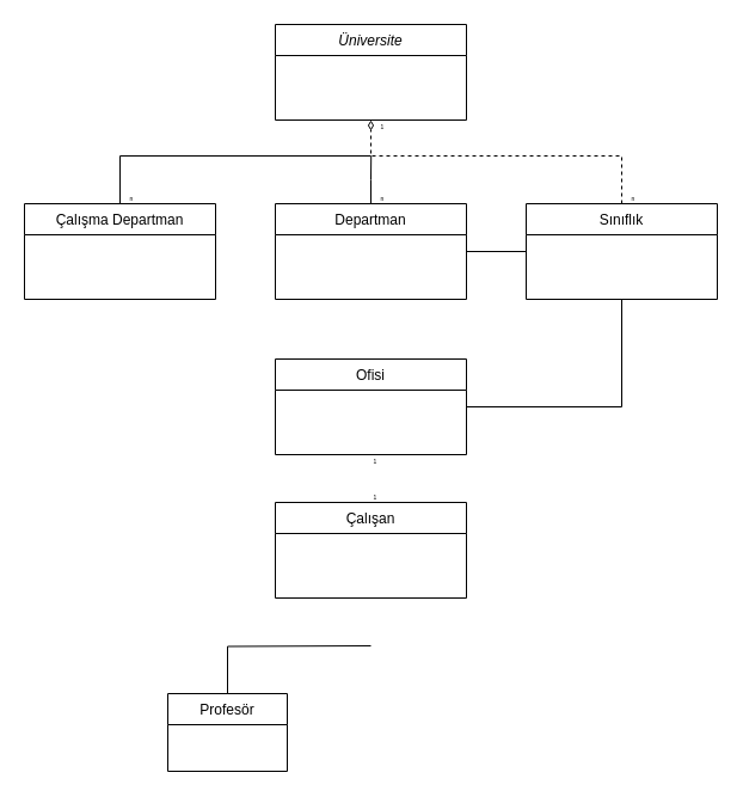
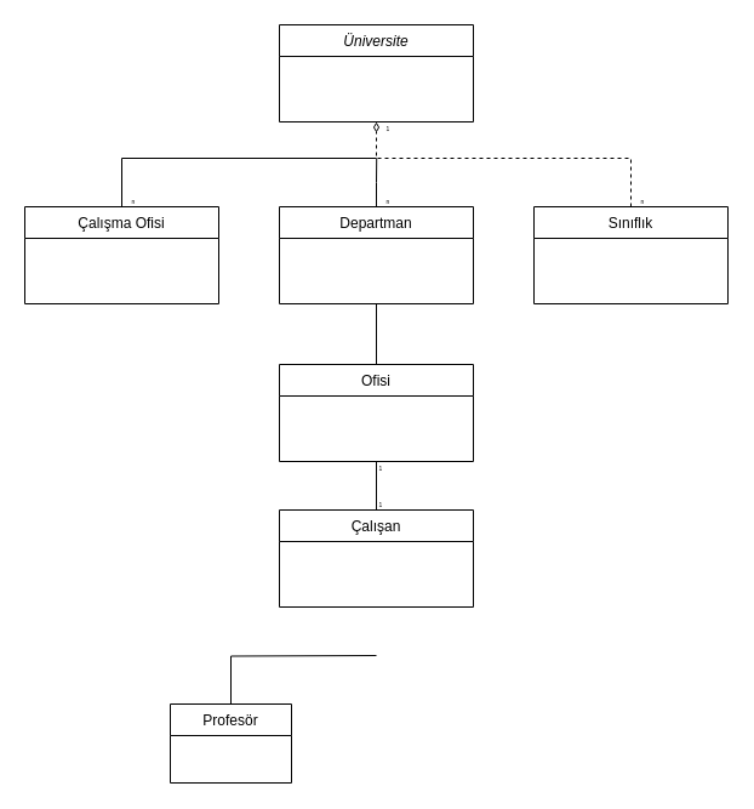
- <mxCell id="4" value="Çalışma Departman" style="swimlane;fontStyle=0;align=center;verticalAlign=top;childLayout=stackLayout;horizontal=1;startSize=26;horizontalStack=0;resizeParent=1;resizeLast=0;collapsible=1;marginBottom=0;rounded=0;shadow=0;strokeWidth=1;" parent="1" vertex="1"><mxGeometry x="20" y="170" width="160" height="80" as="geometry"><mxRectangle x="130" y="380" width="160" height="26" as="alternateBounds" /></mxGeometry></mxCell>
+ <mxCell id="4" value="Çalışma Ofisi" style="swimlane;fontStyle=0;align=center;verticalAlign=top;childLayout=stackLayout;horizontal=1;startSize=26;horizontalStack=0;resizeParent=1;resizeLast=0;collapsible=1;marginBottom=0;rounded=0;shadow=0;strokeWidth=1;" parent="1" vertex="1"><mxGeometry x="20" y="170" width="160" height="80" as="geometry"><mxRectangle x="130" y="380" width="160" height="26" as="alternateBounds" /></mxGeometry></mxCell>
- <mxCell id="6" value="" style="edgeStyle=orthogonalEdgeStyle;rounded=0;orthogonalLoop=1;jettySize=auto;html=1;endArrow=none;endFill=0;" edge="1" parent="1" source="7" target="9"><mxGeometry relative="1" as="geometry" /></mxCell>
+ <mxCell id="6" value="" style="edgeStyle=orthogonalEdgeStyle;rounded=0;orthogonalLoop=1;jettySize=auto;html=1;endArrow=none;endFill=0;" edge="1" parent="1" source="7" target="11"><mxGeometry relative="1" as="geometry" /></mxCell>
- <mxCell id="10" value="" style="edgeStyle=orthogonalEdgeStyle;rounded=0;orthogonalLoop=1;jettySize=auto;html=1;endArrow=none;endFill=0;" edge="1" parent="1" source="11" target="9"><mxGeometry relative="1" as="geometry" /></mxCell>
+ <mxCell id="10" value="" style="edgeStyle=orthogonalEdgeStyle;rounded=0;orthogonalLoop=1;jettySize=auto;html=1;endArrow=none;endFill=0;" edge="1" parent="1" source="11" target="13"><mxGeometry relative="1" as="geometry" /></mxCell>
